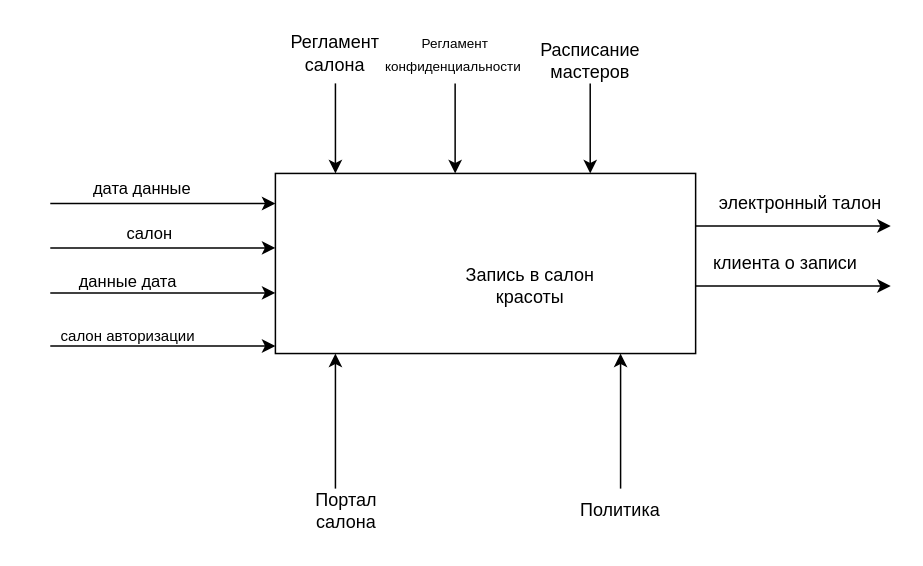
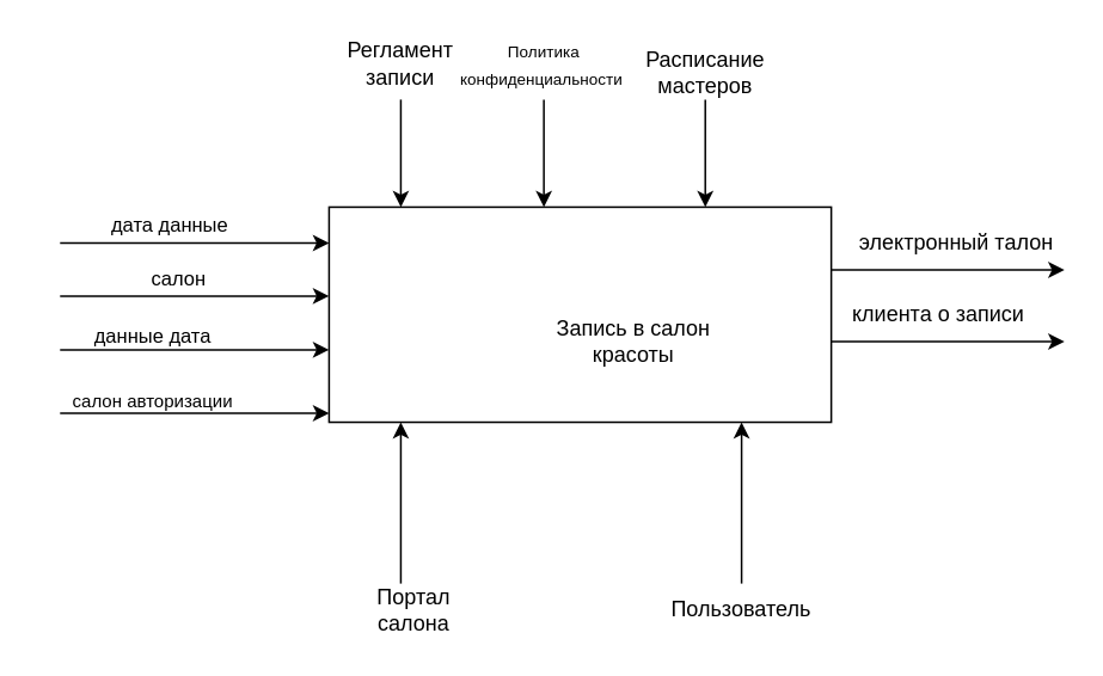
- <mxCell id="17" value="&lt;font style=&quot;font-size: 12px;&quot;&gt;Регламент салона&lt;/font&gt;" style="text;html=1;align=center;verticalAlign=middle;whiteSpace=wrap;rounded=0;" parent="1" vertex="1"><mxGeometry x="193" y="25" width="60" height="20" as="geometry" /></mxCell>
+ <mxCell id="17" value="&lt;font style=&quot;font-size: 12px;&quot;&gt;Регламент записи&lt;/font&gt;" style="text;html=1;align=center;verticalAlign=middle;whiteSpace=wrap;rounded=0;" parent="1" vertex="1"><mxGeometry x="193" y="25" width="60" height="20" as="geometry" /></mxCell>
- <mxCell id="21" value="&lt;font style=&quot;font-size: 9px;&quot;&gt;Регламент конфиденциальности&amp;nbsp;&lt;/font&gt;" style="text;html=1;align=center;verticalAlign=middle;whiteSpace=wrap;rounded=0;" parent="1" vertex="1"><mxGeometry x="273" y="20" width="60" height="30" as="geometry" /></mxCell>
+ <mxCell id="21" value="&lt;font style=&quot;font-size: 9px;&quot;&gt;Политика конфиденциальности&amp;nbsp;&lt;/font&gt;" style="text;html=1;align=center;verticalAlign=middle;whiteSpace=wrap;rounded=0;" parent="1" vertex="1"><mxGeometry x="273" y="20" width="60" height="30" as="geometry" /></mxCell>
- <mxCell id="13" value="Политика" style="text;html=1;align=center;verticalAlign=middle;whiteSpace=wrap;rounded=0;" parent="1" vertex="1"><mxGeometry x="383" y="325" width="60" height="30" as="geometry" /></mxCell>
+ <mxCell id="13" value="Пользователь" style="text;html=1;align=center;verticalAlign=middle;whiteSpace=wrap;rounded=0;" parent="1" vertex="1"><mxGeometry x="383" y="325" width="60" height="30" as="geometry" /></mxCell>
